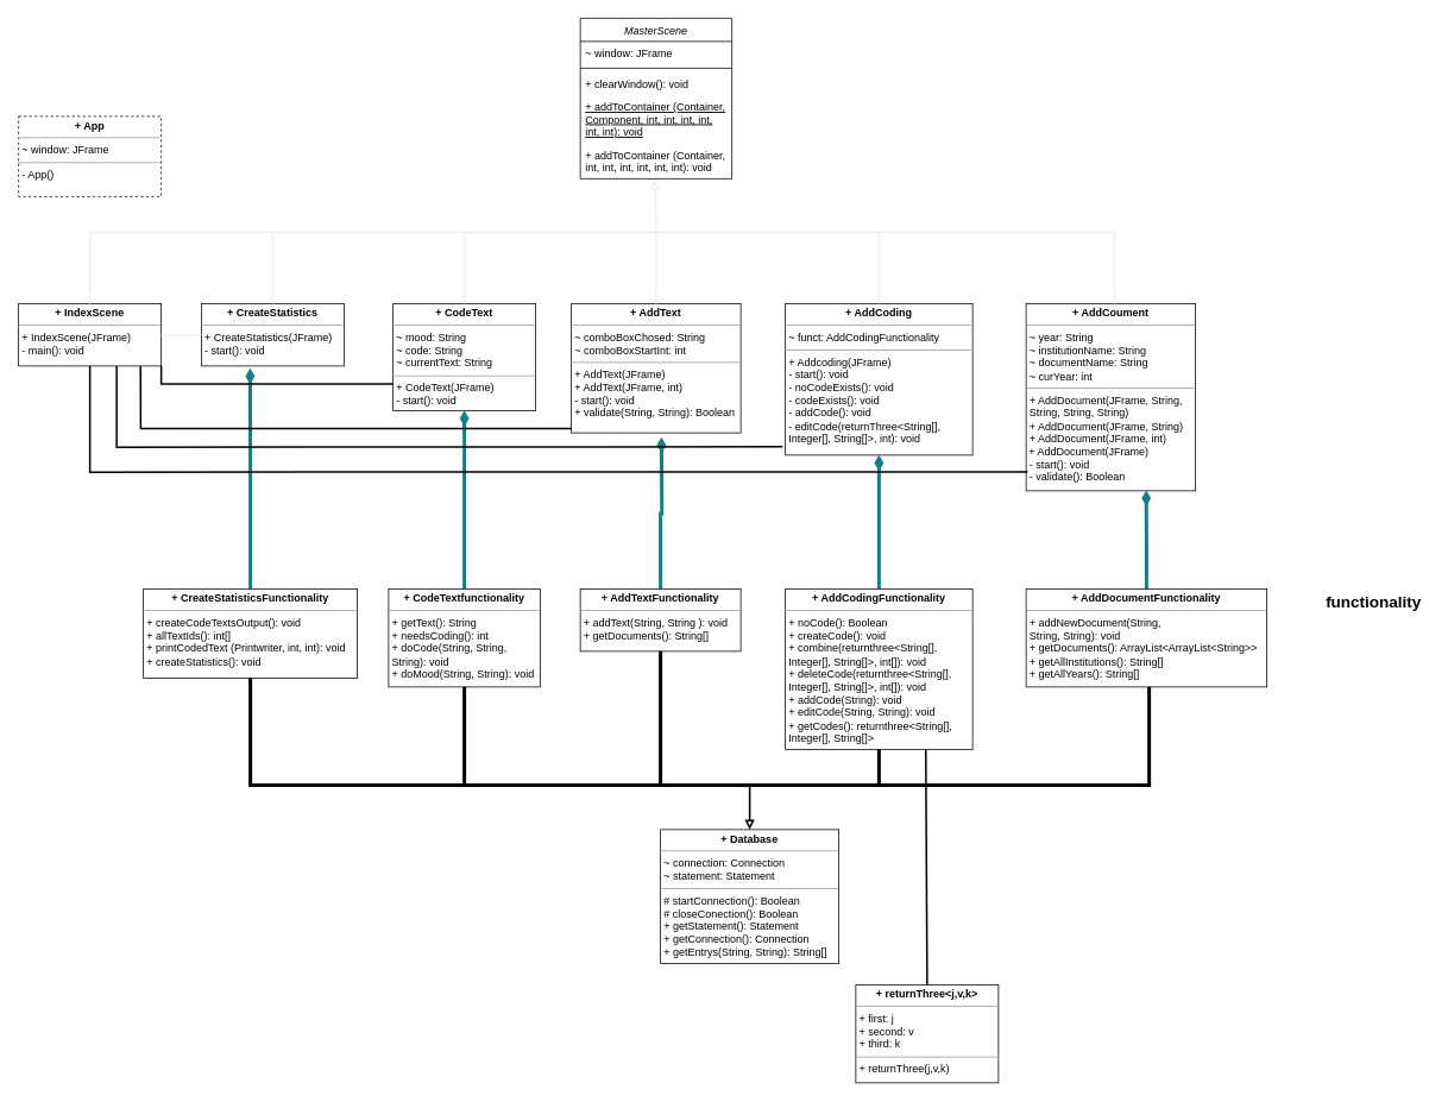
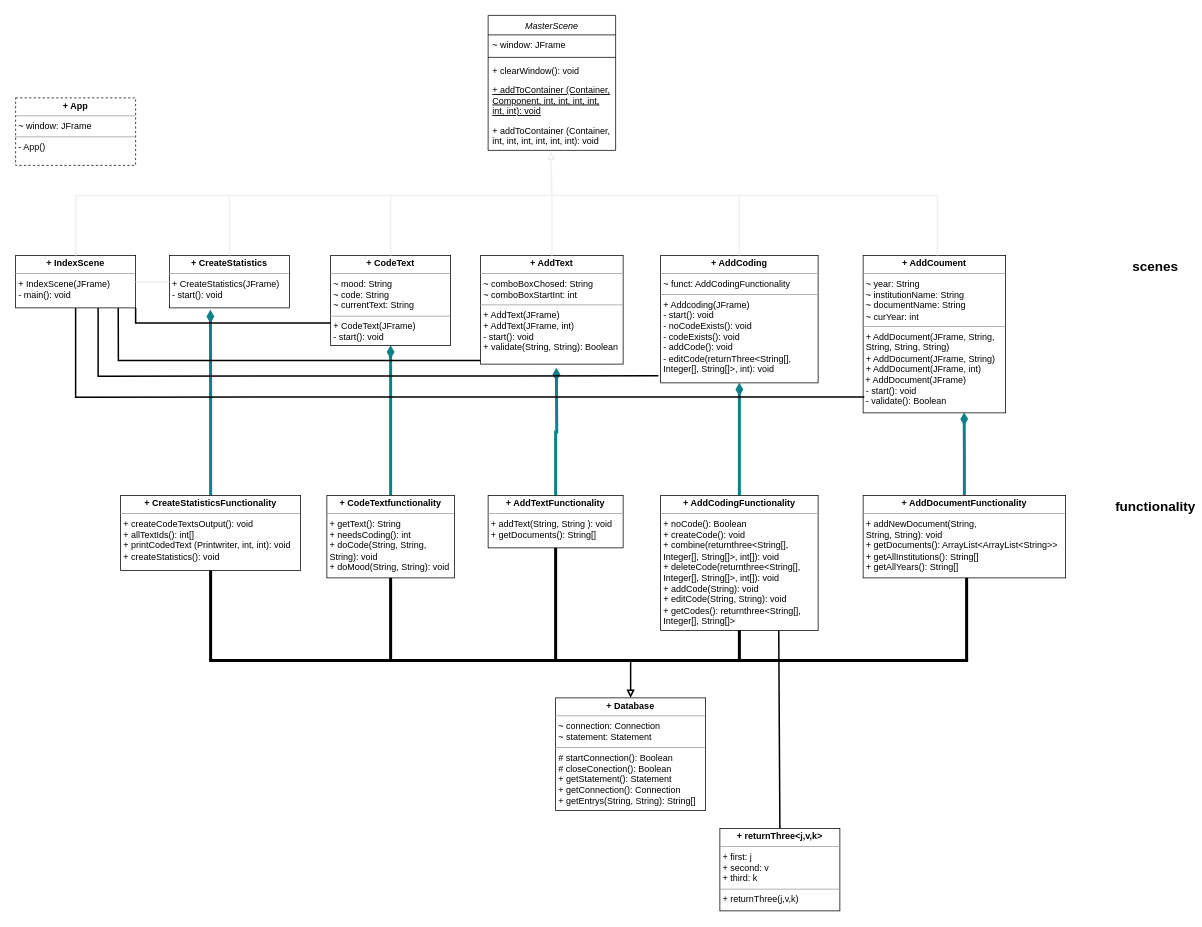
+ <mxCell id="3" value="scenes" style="text;align=center;fontStyle=1;verticalAlign=middle;spacingLeft=3;spacingRight=3;strokeColor=none;rotatable=0;points=[[0,0.5],[1,0.5]];portConstraint=eastwest;fontSize=18;" parent="1" vertex="1"><mxGeometry x="1500" y="340" width="80" height="26" as="geometry" /></mxCell>
